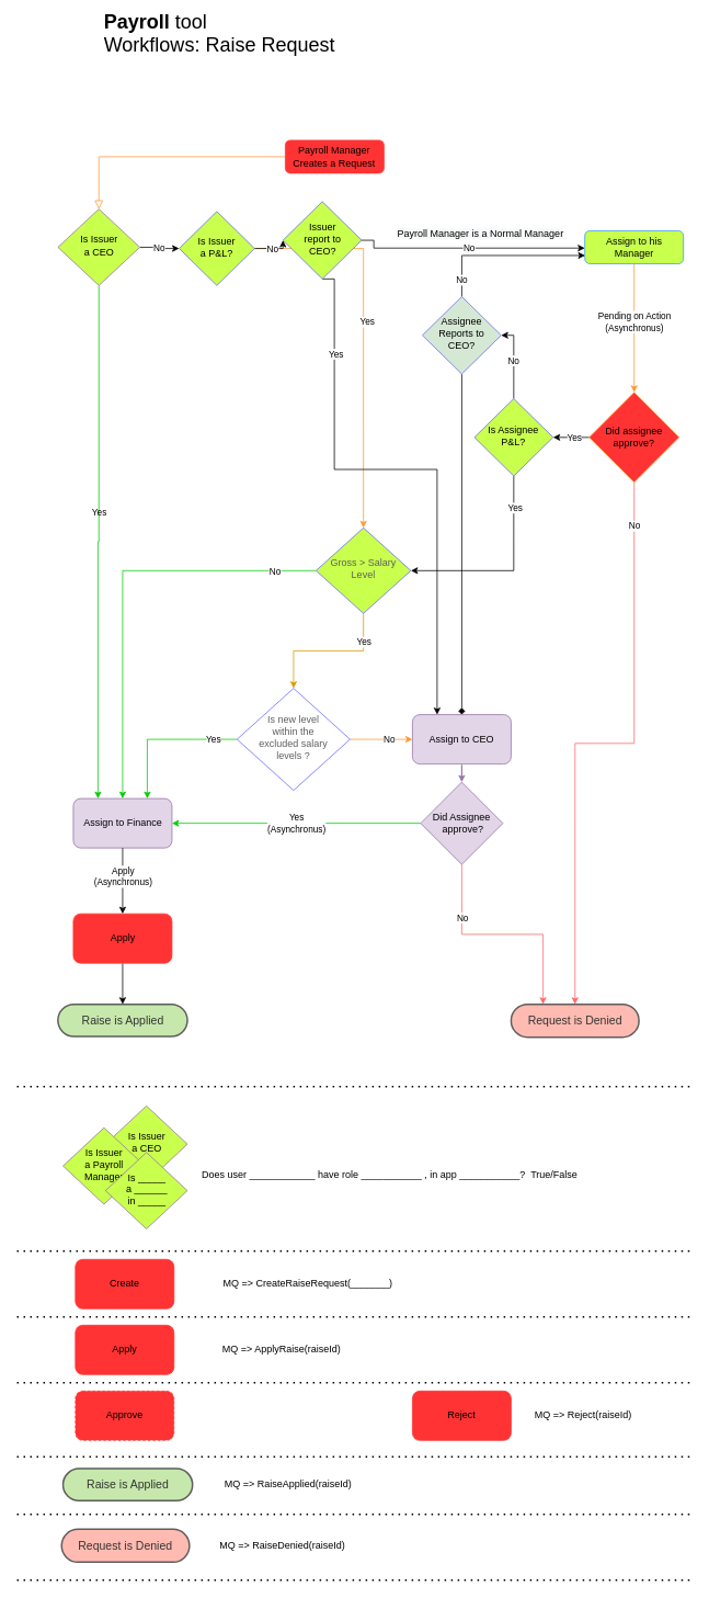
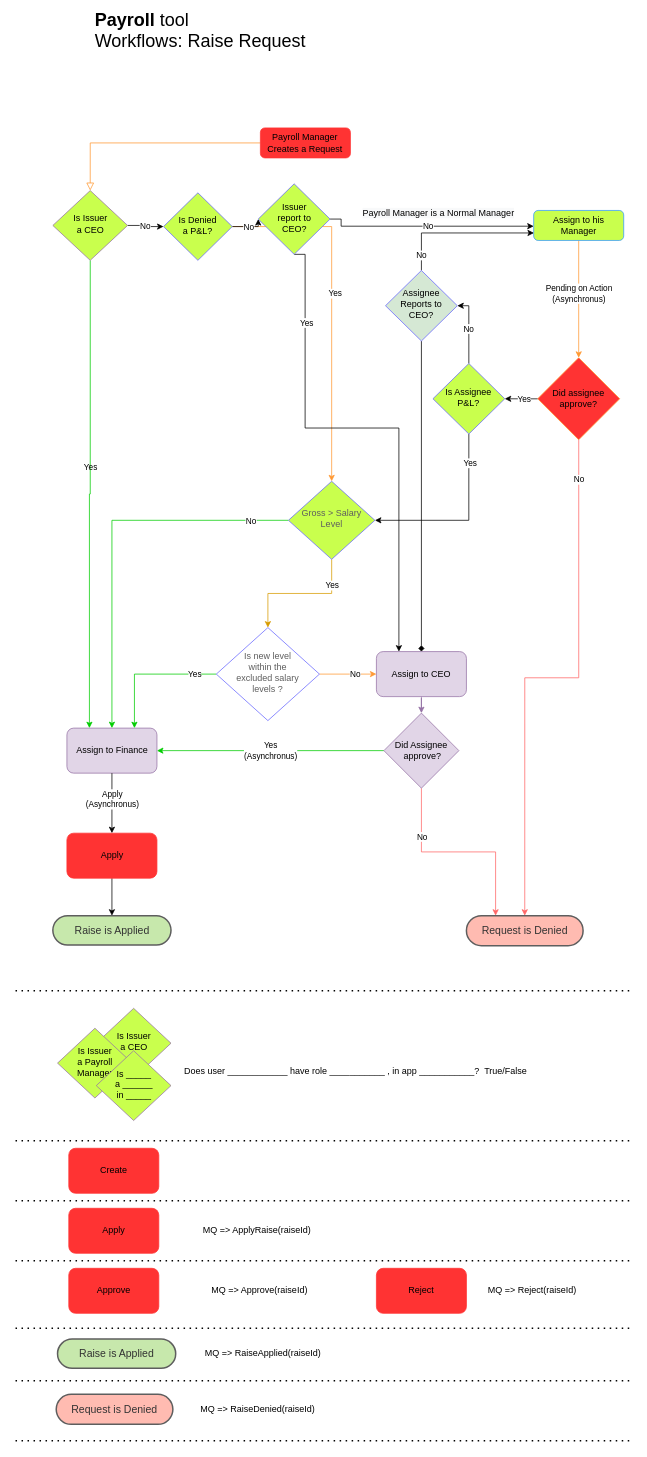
- <mxCell id="11" value="Is Issuer&lt;br&gt;a P&amp;amp;L?" style="rhombus;whiteSpace=wrap;html=1;shadow=0;fontFamily=Helvetica;fontSize=12;align=center;strokeWidth=1;spacing=6;spacingTop=-4;strokeColor=#6666FF;fillColor=#C9FF4D;" parent="1" vertex="1"><mxGeometry x="217.25" y="256.5" width="91.68" height="90" as="geometry" /></mxCell>
+ <mxCell id="11" value="Is Denied&lt;br&gt;a P&amp;amp;L?" style="rhombus;whiteSpace=wrap;html=1;shadow=0;fontFamily=Helvetica;fontSize=12;align=center;strokeWidth=1;spacing=6;spacingTop=-4;strokeColor=#6666FF;fillColor=#C9FF4D;" parent="1" vertex="1"><mxGeometry x="217.25" y="256.5" width="91.68" height="90" as="geometry" /></mxCell>
- <mxCell id="70" value="MQ =&amp;gt; CreateRaiseRequest(_______)" style="text;html=1;strokeColor=none;fillColor=none;align=center;verticalAlign=middle;whiteSpace=wrap;rounded=0;" vertex="1" parent="1"><mxGeometry x="256" y="1550.81" width="235.87" height="18.39" as="geometry" /></mxCell>
- <mxCell id="65" value="Approve" style="rounded=1;whiteSpace=wrap;html=1;strokeColor=#FF3333;fillColor=#FF3333;dashed=1;" vertex="1" parent="1"><mxGeometry x="91" y="1690" width="120" height="60" as="geometry" /></mxCell>
+ <mxCell id="65" value="Approve" style="rounded=1;whiteSpace=wrap;html=1;strokeColor=#FF3333;fillColor=#FF3333;" vertex="1" parent="1"><mxGeometry x="91" y="1690" width="120" height="60" as="geometry" /></mxCell>
+ <mxCell id="66" value="MQ =&amp;gt; Approve(raiseId)" style="text;html=1;strokeColor=none;fillColor=none;align=center;verticalAlign=middle;whiteSpace=wrap;rounded=0;" vertex="1" parent="1"><mxGeometry x="263.12" y="1710.81" width="165" height="18.39" as="geometry" /></mxCell>
